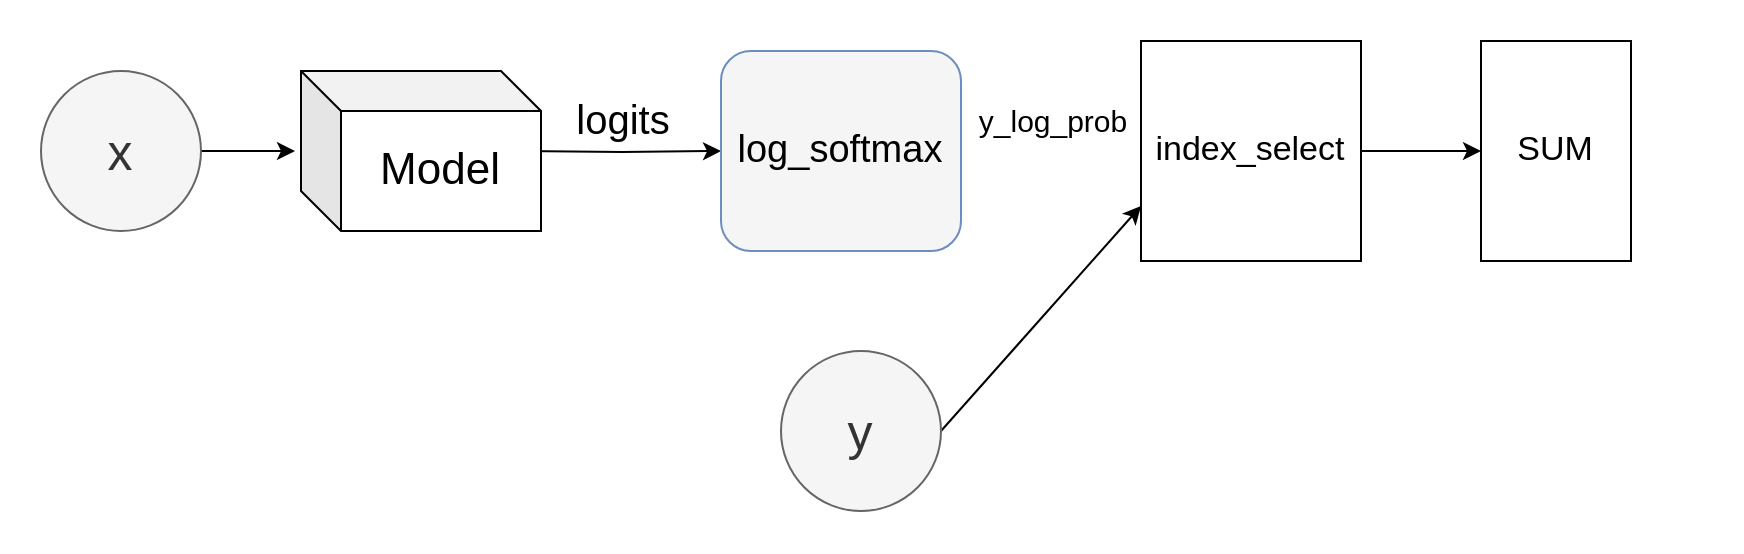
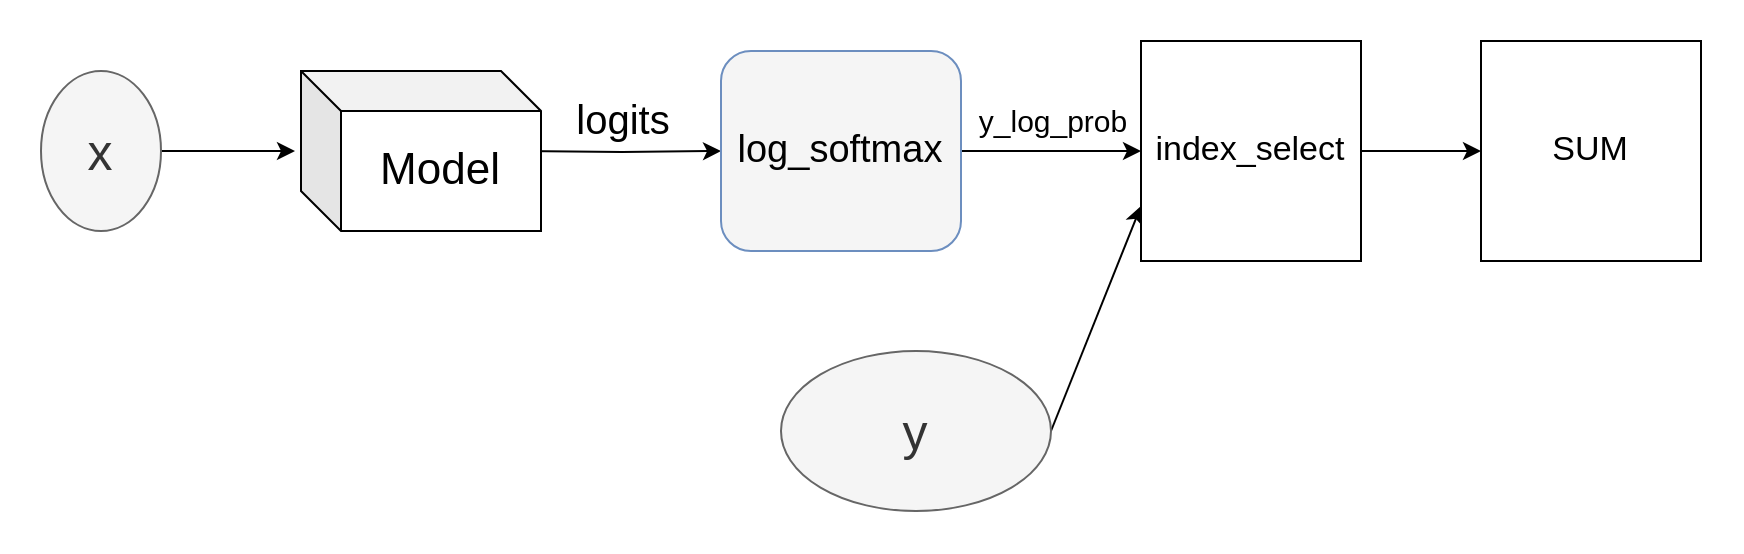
- <mxCell id="3" value="&lt;font style=&quot;font-size: 25px;&quot;&gt;x&lt;/font&gt;" style="ellipse;whiteSpace=wrap;html=1;fillColor=#f5f5f5;fontColor=#333333;strokeColor=#666666;" vertex="1" parent="1"><mxGeometry x="20" y="35" width="80" height="80" as="geometry" /></mxCell>
+ <mxCell id="3" value="&lt;font style=&quot;font-size: 25px;&quot;&gt;x&lt;/font&gt;" style="ellipse;whiteSpace=wrap;html=1;fillColor=#f5f5f5;fontColor=#333333;strokeColor=#666666;" vertex="1" parent="1"><mxGeometry x="20" y="35" width="60" height="80" as="geometry" /></mxCell>
+ <mxCell id="5" style="edgeStyle=orthogonalEdgeStyle;rounded=0;orthogonalLoop=1;jettySize=auto;html=1;exitX=1;exitY=0.5;exitDx=0;exitDy=0;entryX=0;entryY=0.5;entryDx=0;entryDy=0;" edge="1" parent="1" source="6" target="13"><mxGeometry relative="1" as="geometry" /></mxCell>
- <mxCell id="15" value="&lt;font style=&quot;font-size: 17px;&quot;&gt;SUM&lt;/font&gt;" style="whiteSpace=wrap;html=1;aspect=fixed;" vertex="1" parent="1"><mxGeometry x="740" y="20" width="75" height="110" as="geometry" /></mxCell>
+ <mxCell id="15" value="&lt;font style=&quot;font-size: 17px;&quot;&gt;SUM&lt;/font&gt;" style="whiteSpace=wrap;html=1;aspect=fixed;" vertex="1" parent="1"><mxGeometry x="740" y="20" width="110" height="110" as="geometry" /></mxCell>
- <mxCell id="9" value="&lt;font style=&quot;font-size: 25px;&quot;&gt;y&lt;/font&gt;" style="ellipse;whiteSpace=wrap;html=1;fillColor=#f5f5f5;fontColor=#333333;strokeColor=#666666;" vertex="1" parent="1"><mxGeometry x="390" y="175" width="80" height="80" as="geometry" /></mxCell>
+ <mxCell id="9" value="&lt;font style=&quot;font-size: 25px;&quot;&gt;y&lt;/font&gt;" style="ellipse;whiteSpace=wrap;html=1;fillColor=#f5f5f5;fontColor=#333333;strokeColor=#666666;" vertex="1" parent="1"><mxGeometry x="390" y="175" width="135" height="80" as="geometry" /></mxCell>
